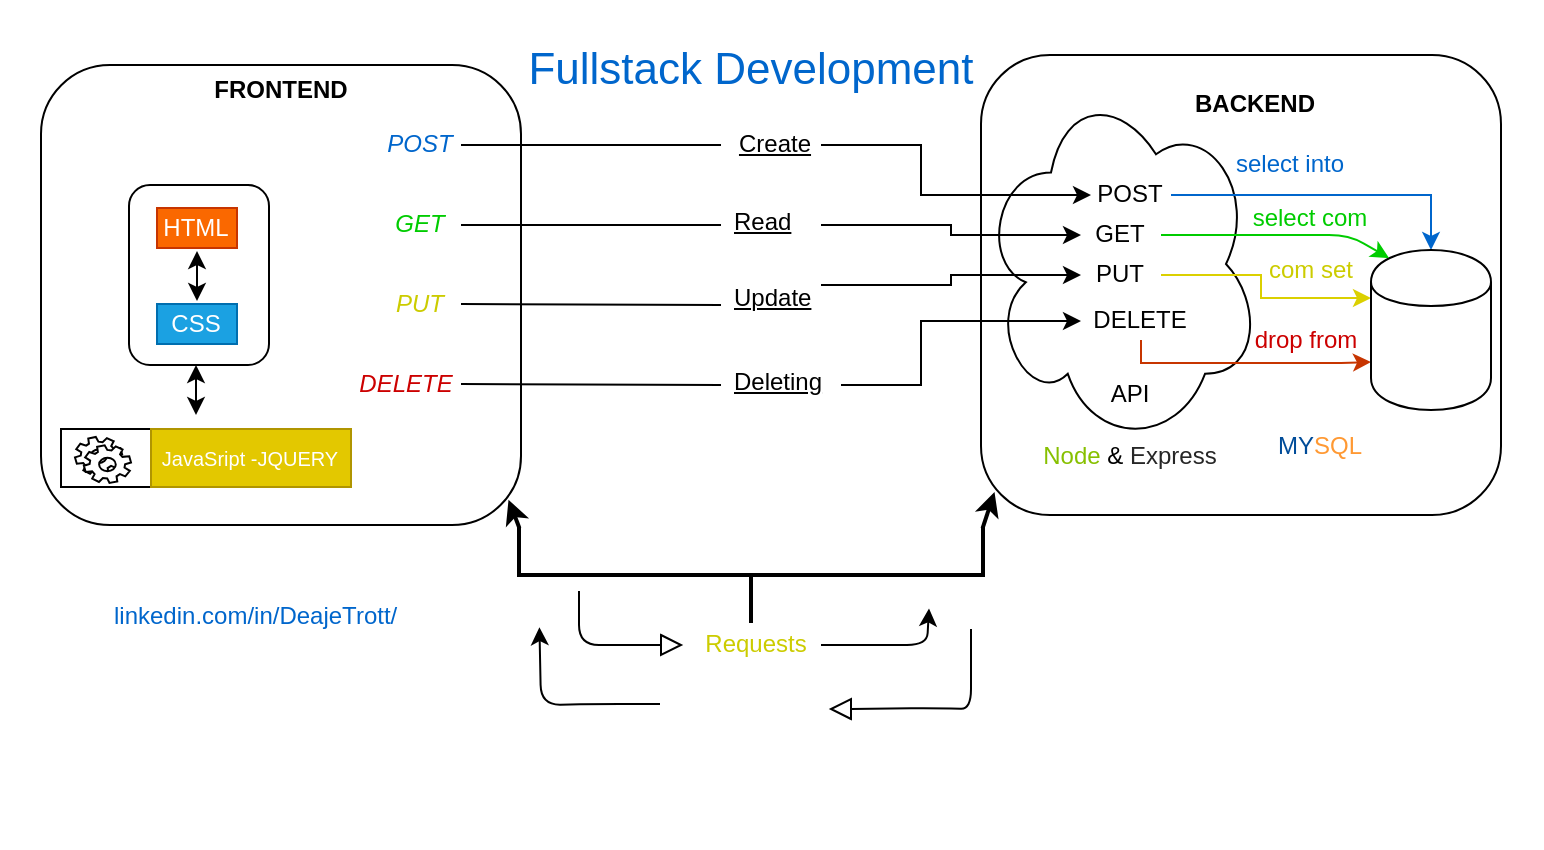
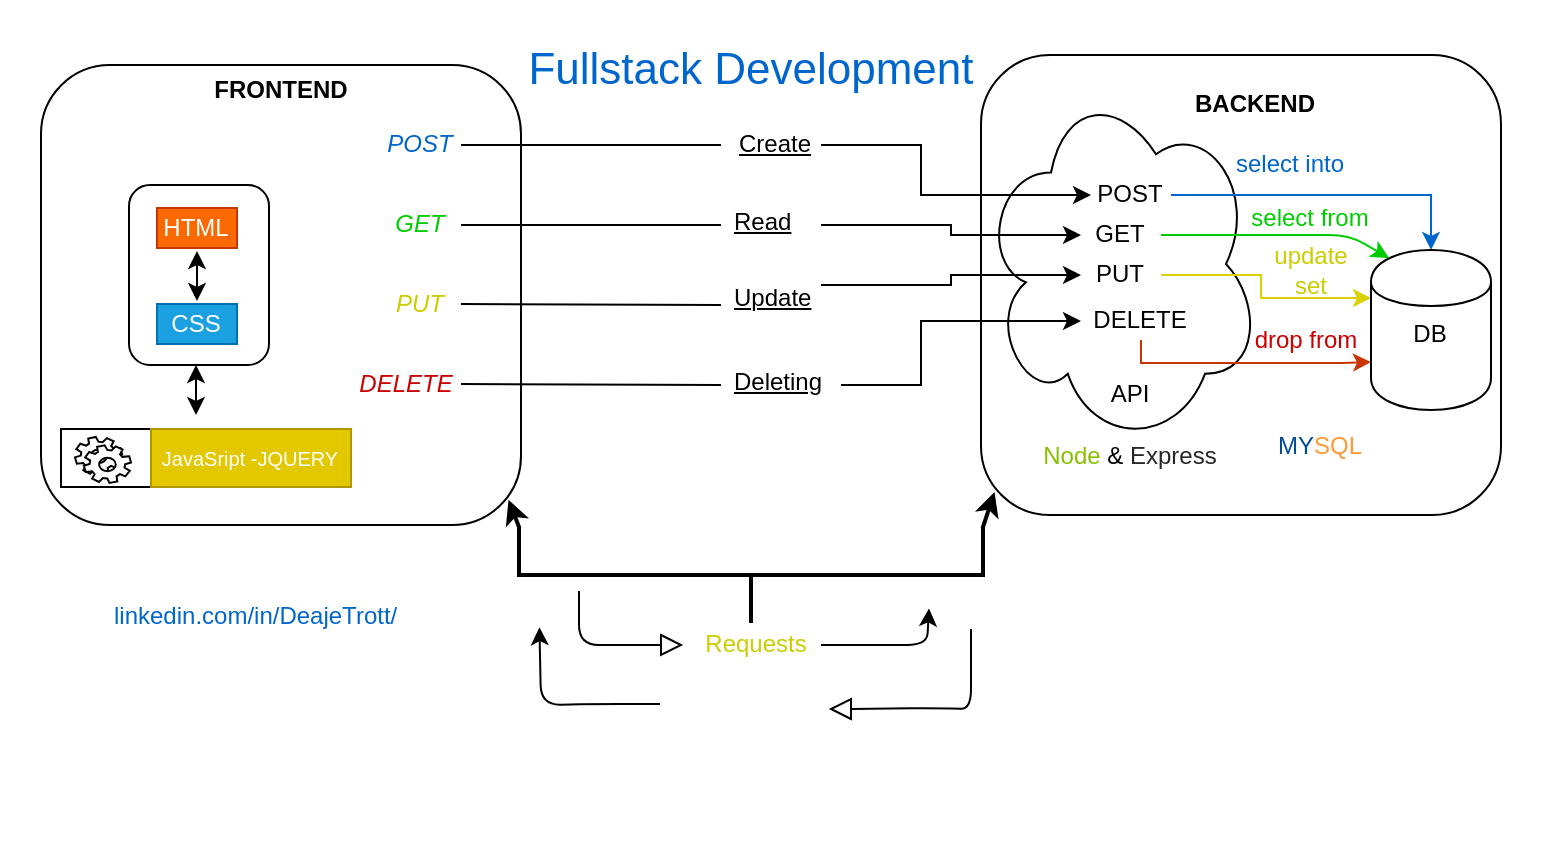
- <mxCell id="42" value="&lt;font color=&quot;#00cc00&quot;&gt;select com&lt;/font&gt;" style="text;html=1;strokeColor=none;fillColor=none;align=center;verticalAlign=middle;whiteSpace=wrap;rounded=0;" parent="1" vertex="1"><mxGeometry x="615" y="98.5" width="80" height="20" as="geometry" /></mxCell>
+ <mxCell id="42" value="&lt;font color=&quot;#00cc00&quot;&gt;select from&lt;/font&gt;" style="text;html=1;strokeColor=none;fillColor=none;align=center;verticalAlign=middle;whiteSpace=wrap;rounded=0;" parent="1" vertex="1"><mxGeometry x="615" y="98.5" width="80" height="20" as="geometry" /></mxCell>
- <mxCell id="43" value="&lt;font color=&quot;#cccc00&quot;&gt;com set&lt;/font&gt;" style="text;html=1;strokeColor=none;fillColor=none;align=center;verticalAlign=middle;whiteSpace=wrap;rounded=0;fontColor=#FFD966;" parent="1" vertex="1"><mxGeometry x="627.5" y="124.5" width="55" height="20" as="geometry" /></mxCell>
+ <mxCell id="43" value="&lt;font color=&quot;#cccc00&quot;&gt;update set&lt;/font&gt;" style="text;html=1;strokeColor=none;fillColor=none;align=center;verticalAlign=middle;whiteSpace=wrap;rounded=0;fontColor=#FFD966;" parent="1" vertex="1"><mxGeometry x="627.5" y="124.5" width="55" height="20" as="geometry" /></mxCell>
+ <mxCell id="33" value="DB" style="text;html=1;strokeColor=none;fillColor=none;align=center;verticalAlign=middle;whiteSpace=wrap;rounded=0;" parent="1" vertex="1"><mxGeometry x="695" y="157" width="40" height="20" as="geometry" /></mxCell>
